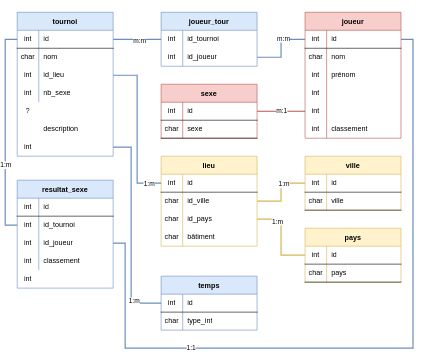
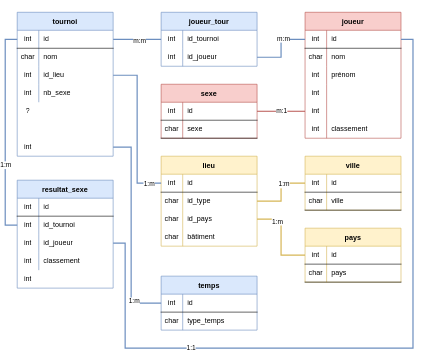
- <mxCell id="18" value="description" style="shape=partialRectangle;html=1;whiteSpace=wrap;connectable=0;fillColor=none;top=0;left=0;bottom=0;right=0;align=left;spacingLeft=6;overflow=hidden;pointerEvents=1;" parent="17" vertex="1"><mxGeometry x="36" width="124" height="30" as="geometry"><mxRectangle width="124" height="30" as="alternateBounds" /></mxGeometry></mxCell>
- <mxCell id="64" value="id_ville" style="shape=partialRectangle;html=1;whiteSpace=wrap;connectable=0;fillColor=none;top=0;left=0;bottom=0;right=0;align=left;spacingLeft=6;overflow=hidden;pointerEvents=1;" parent="62" vertex="1"><mxGeometry x="36" width="124" height="30" as="geometry"><mxRectangle width="124" height="30" as="alternateBounds" /></mxGeometry></mxCell>
+ <mxCell id="64" value="id_type" style="shape=partialRectangle;html=1;whiteSpace=wrap;connectable=0;fillColor=none;top=0;left=0;bottom=0;right=0;align=left;spacingLeft=6;overflow=hidden;pointerEvents=1;" parent="62" vertex="1"><mxGeometry x="36" width="124" height="30" as="geometry"><mxRectangle width="124" height="30" as="alternateBounds" /></mxGeometry></mxCell>
- <mxCell id="116" value="type_int" style="shape=partialRectangle;html=1;whiteSpace=wrap;connectable=0;fillColor=none;top=0;left=0;bottom=0;right=0;align=left;spacingLeft=6;overflow=hidden;pointerEvents=1;" parent="114" vertex="1"><mxGeometry x="36" width="124" height="30" as="geometry"><mxRectangle width="124" height="30" as="alternateBounds" /></mxGeometry></mxCell>
+ <mxCell id="116" value="type_temps" style="shape=partialRectangle;html=1;whiteSpace=wrap;connectable=0;fillColor=none;top=0;left=0;bottom=0;right=0;align=left;spacingLeft=6;overflow=hidden;pointerEvents=1;" parent="114" vertex="1"><mxGeometry x="36" width="124" height="30" as="geometry"><mxRectangle width="124" height="30" as="alternateBounds" /></mxGeometry></mxCell>
